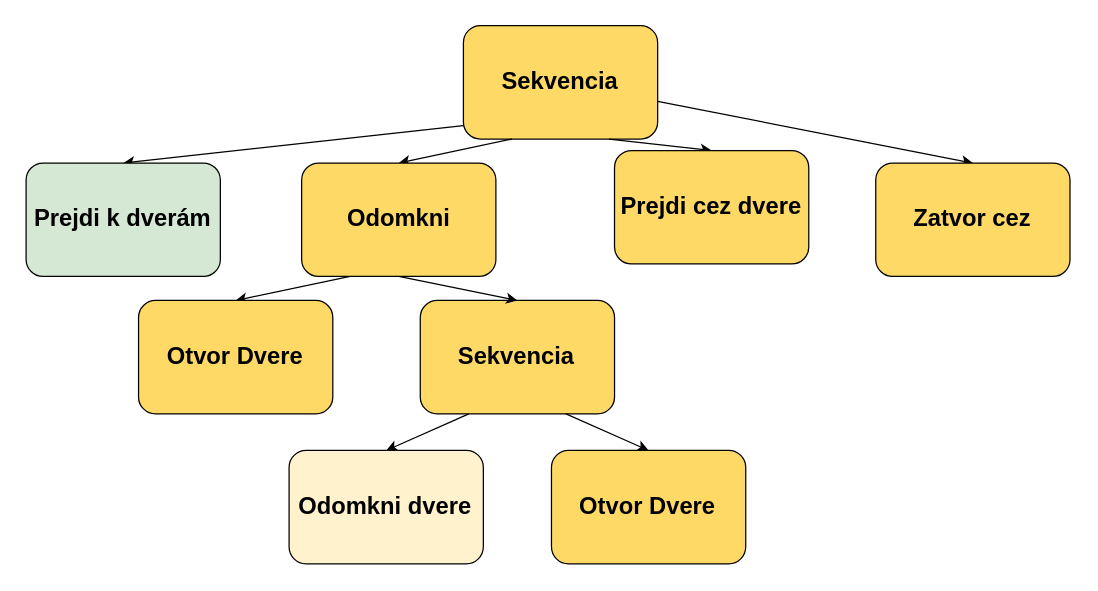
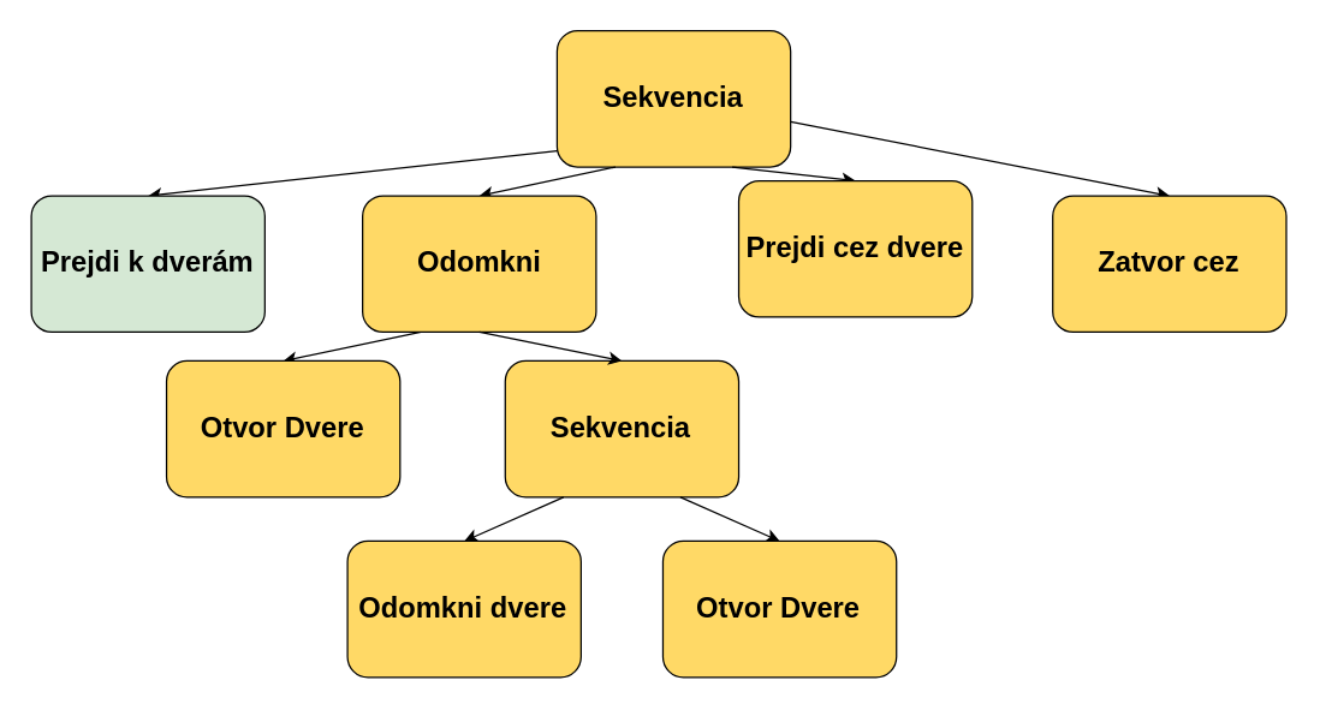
- <mxCell id="17" value="Odomkni dvere" style="rounded=1;whiteSpace=wrap;html=1;fillColor=#fff2cc;fontSize=19;fontStyle=1;" parent="1" vertex="1"><mxGeometry x="230.482" y="360.001" width="155.472" height="90.769" as="geometry" /></mxCell>
+ <mxCell id="17" value="Odomkni dvere" style="rounded=1;whiteSpace=wrap;html=1;fillColor=#FFD966;fontSize=19;fontStyle=1" parent="1" vertex="1"><mxGeometry x="230.482" y="360.001" width="155.472" height="90.769" as="geometry" /></mxCell>
